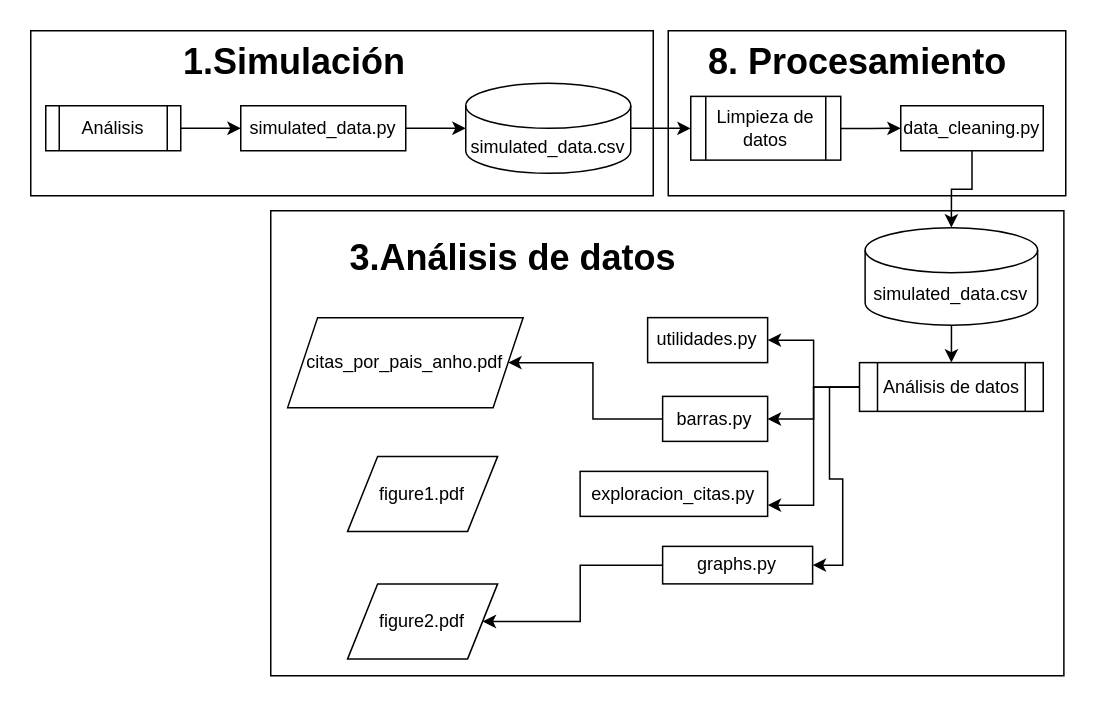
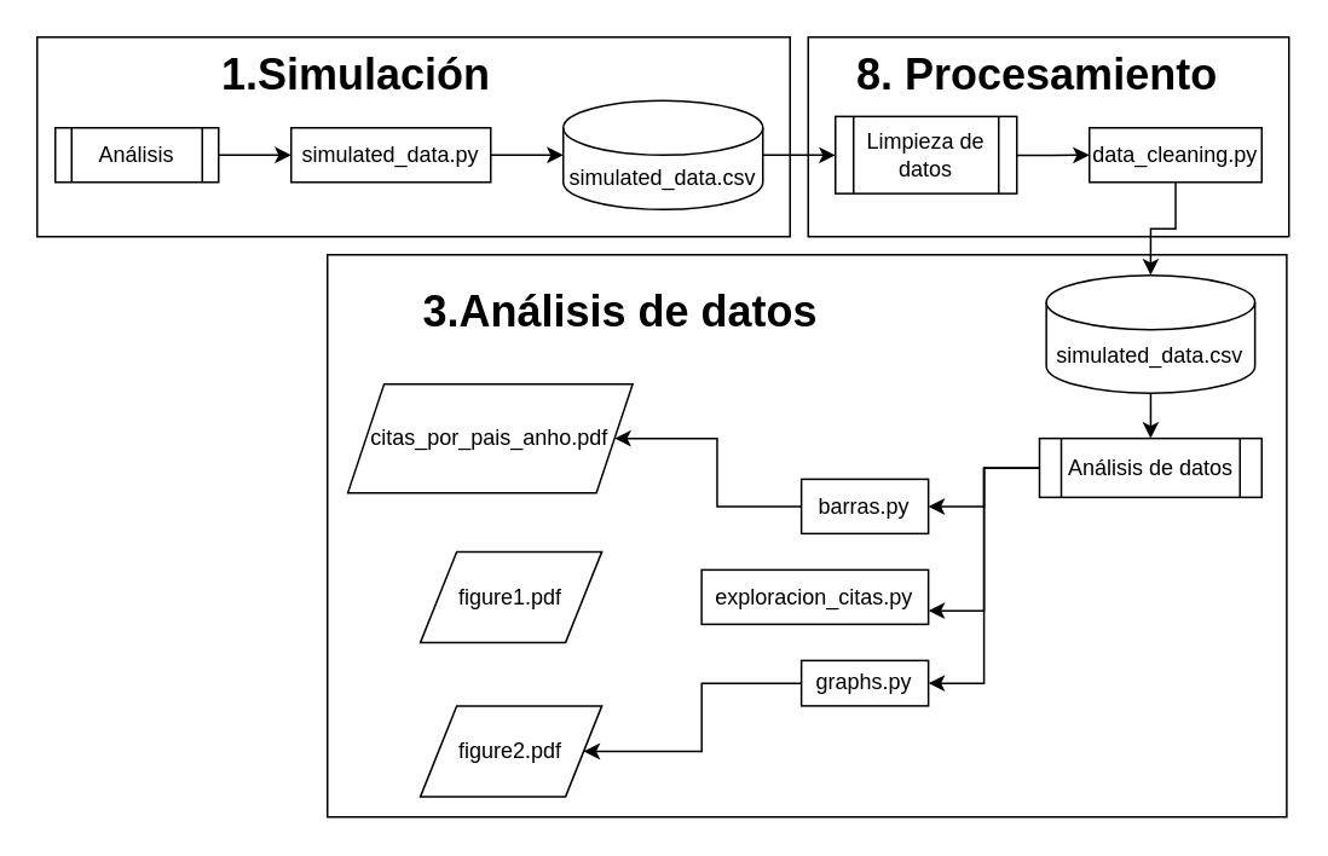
- <mxCell id="26" value="utilidades.py" style="rounded=0;whiteSpace=wrap;html=1;" parent="1" vertex="1"><mxGeometry x="431.25" y="211.25" width="80" height="30" as="geometry" /></mxCell>
- <mxCell id="9" style="edgeStyle=orthogonalEdgeStyle;rounded=0;orthogonalLoop=1;jettySize=auto;html=1;entryX=1;entryY=0.5;entryDx=0;entryDy=0;" parent="1" source="13" target="26" edge="1"><mxGeometry relative="1" as="geometry" /></mxCell>
- <mxCell id="25" value="graphs.py" style="rounded=0;whiteSpace=wrap;html=1;" parent="1" vertex="1"><mxGeometry x="441.25" y="363.75" width="100" height="25" as="geometry" /></mxCell>
+ <mxCell id="25" value="graphs.py" style="rounded=0;whiteSpace=wrap;html=1;" parent="1" vertex="1"><mxGeometry x="441.25" y="363.75" width="70" height="25" as="geometry" /></mxCell>
